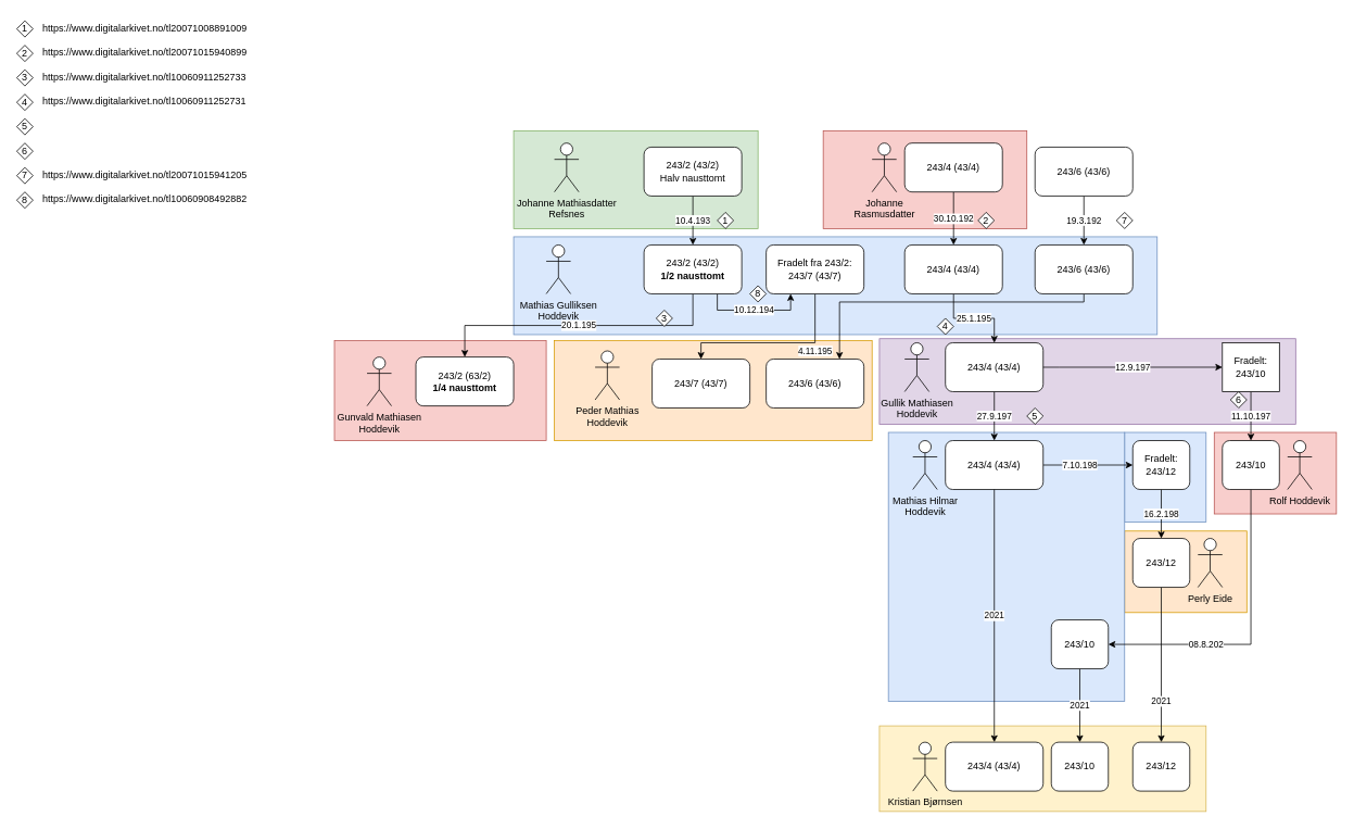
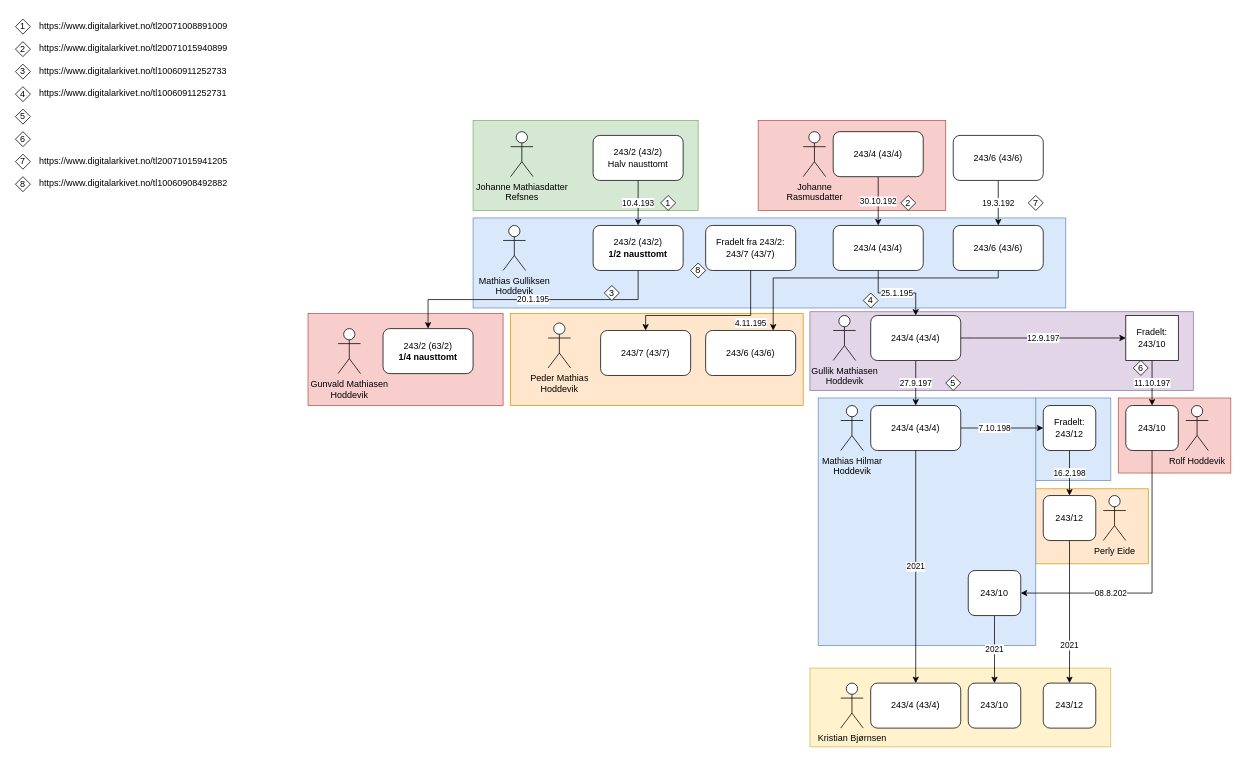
- <mxCell id="24" value="10.12.194" style="edgeStyle=orthogonalEdgeStyle;rounded=0;orthogonalLoop=1;jettySize=auto;html=1;exitX=0.75;exitY=1;exitDx=0;exitDy=0;entryX=0.25;entryY=1;entryDx=0;entryDy=0;" edge="1" parent="1" source="25" target="72"><mxGeometry relative="1" as="geometry"><Array as="points"><mxPoint x="880" y="380" /><mxPoint x="970" y="380" /></Array></mxGeometry></mxCell>
